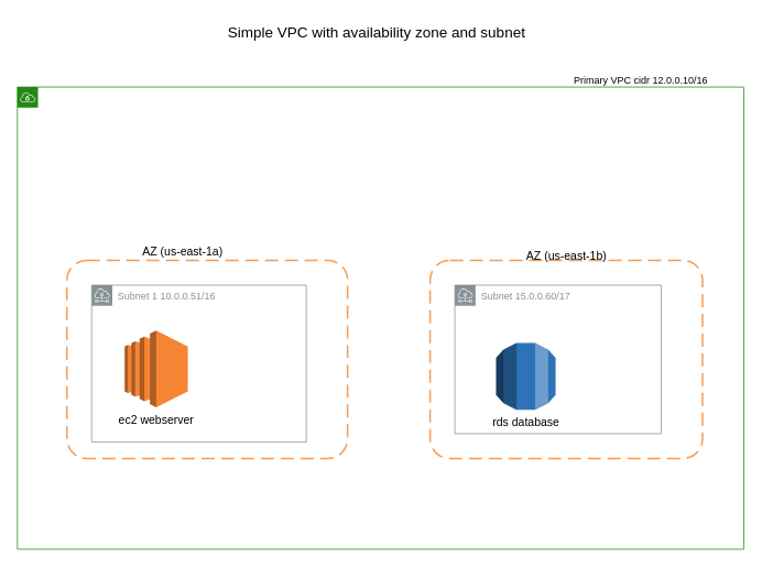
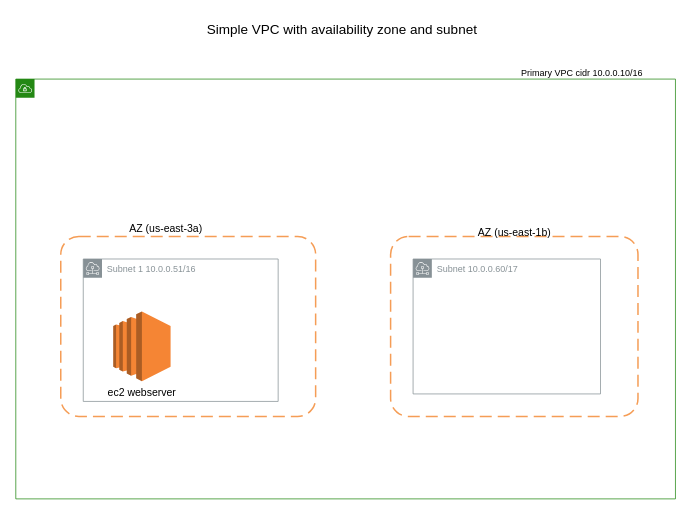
- <mxCell id="10" value="&lt;font style=&quot;font-size: 12px;&quot;&gt;Primary VPC cidr 12.0.0.10/16&lt;/font&gt;" style="text;html=1;align=center;verticalAlign=middle;resizable=0;points=[];autosize=1;strokeColor=none;fillColor=none;fontSize=18;" vertex="1" parent="2"><mxGeometry x="660" y="-30" width="190" height="40" as="geometry" /></mxCell>
+ <mxCell id="10" value="&lt;font style=&quot;font-size: 12px;&quot;&gt;Primary VPC cidr 10.0.0.10/16&lt;/font&gt;" style="text;html=1;align=center;verticalAlign=middle;resizable=0;points=[];autosize=1;strokeColor=none;fillColor=none;fontSize=18;" vertex="1" parent="2"><mxGeometry x="660" y="-30" width="190" height="40" as="geometry" /></mxCell>
- <mxCell id="11" value="&lt;font style=&quot;font-size: 14px;&quot;&gt;AZ (us-east-1a)&lt;/font&gt;" style="text;html=1;align=center;verticalAlign=middle;resizable=0;points=[];autosize=1;strokeColor=none;fillColor=none;" vertex="1" parent="1"><mxGeometry x="160" y="290" width="120" height="30" as="geometry" /></mxCell>
+ <mxCell id="11" value="&lt;font style=&quot;font-size: 14px;&quot;&gt;AZ (us-east-3a)&lt;/font&gt;" style="text;html=1;align=center;verticalAlign=middle;resizable=0;points=[];autosize=1;strokeColor=none;fillColor=none;" vertex="1" parent="1"><mxGeometry x="160" y="290" width="120" height="30" as="geometry" /></mxCell>
- <mxCell id="7" value="Subnet 15.0.0.60/17" style="sketch=0;outlineConnect=0;gradientColor=none;html=1;whiteSpace=wrap;fontSize=12;fontStyle=0;shape=mxgraph.aws4.group;grIcon=mxgraph.aws4.group_subnet;strokeColor=#879196;fillColor=none;verticalAlign=top;align=left;spacingLeft=30;fontColor=#879196;dashed=0;" vertex="1" parent="2"><mxGeometry x="530" y="240" width="250" height="180" as="geometry" /></mxCell>
+ <mxCell id="7" value="Subnet 10.0.0.60/17" style="sketch=0;outlineConnect=0;gradientColor=none;html=1;whiteSpace=wrap;fontSize=12;fontStyle=0;shape=mxgraph.aws4.group;grIcon=mxgraph.aws4.group_subnet;strokeColor=#879196;fillColor=none;verticalAlign=top;align=left;spacingLeft=30;fontColor=#879196;dashed=0;" vertex="1" parent="2"><mxGeometry x="530" y="240" width="250" height="180" as="geometry" /></mxCell>
- <mxCell id="8" value="ec2 webserver" style="outlineConnect=0;dashed=0;verticalLabelPosition=bottom;verticalAlign=top;align=center;html=1;shape=mxgraph.aws3.ec2;fillColor=#F58534;gradientColor=none;fontSize=14;" vertex="1" parent="2"><mxGeometry x="130" y="295" width="76.5" height="93" as="geometry" /></mxCell>
+ <mxCell id="8" value="ec2 webserver" style="outlineConnect=0;dashed=0;verticalLabelPosition=bottom;verticalAlign=top;align=center;html=1;shape=mxgraph.aws3.ec2;fillColor=#F58534;gradientColor=none;fontSize=14;" vertex="1" parent="2"><mxGeometry x="130" y="310" width="76.5" height="93" as="geometry" /></mxCell>
- <mxCell id="9" value="rds database" style="outlineConnect=0;dashed=0;verticalLabelPosition=bottom;verticalAlign=top;align=center;html=1;shape=mxgraph.aws3.rds;fillColor=#2E73B8;gradientColor=none;fontSize=14;" vertex="1" parent="2"><mxGeometry x="580" y="310" width="72" height="81" as="geometry" /></mxCell>
